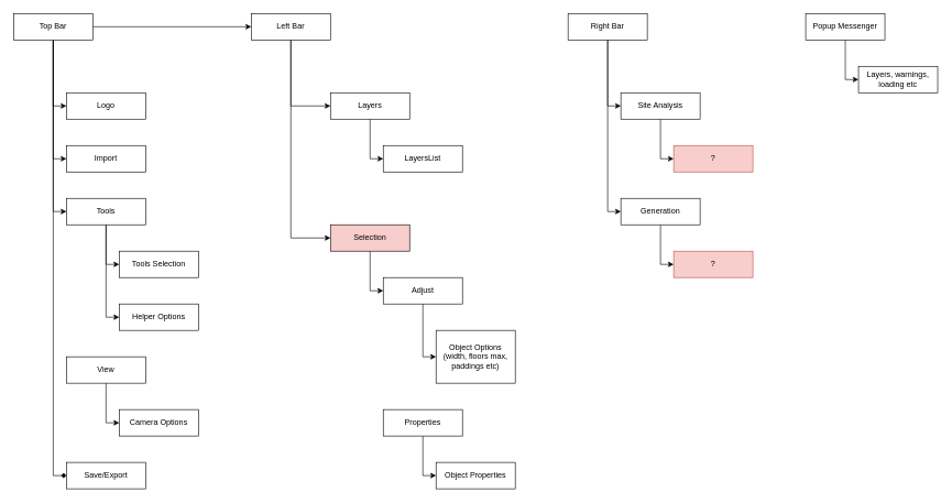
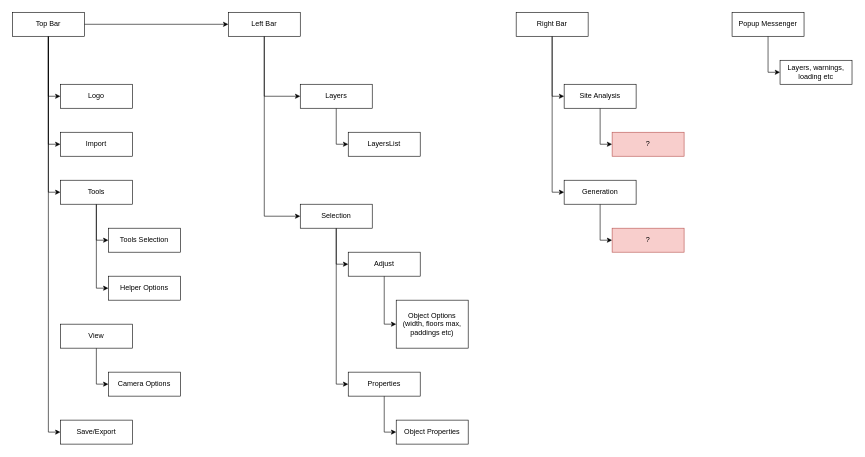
- <mxCell id="20" value="Selection" style="rounded=0;whiteSpace=wrap;html=1;fillColor=#f8cecc;" vertex="1" parent="1"><mxGeometry x="500" y="340" width="120" height="40" as="geometry" /></mxCell>
+ <mxCell id="20" value="Selection" style="rounded=0;whiteSpace=wrap;html=1;" vertex="1" parent="1"><mxGeometry x="500" y="340" width="120" height="40" as="geometry" /></mxCell>
+ <mxCell id="19" style="edgeStyle=orthogonalEdgeStyle;rounded=0;orthogonalLoop=1;jettySize=auto;html=1;entryX=0;entryY=0.5;entryDx=0;entryDy=0;" edge="1" parent="1" source="20" target="24"><mxGeometry relative="1" as="geometry" /></mxCell>
- <mxCell id="6" style="edgeStyle=orthogonalEdgeStyle;rounded=0;orthogonalLoop=1;jettySize=auto;html=1;entryX=0;entryY=0.5;entryDx=0;entryDy=0;endArrow=diamond;" edge="1" parent="1" source="7" target="32"><mxGeometry relative="1" as="geometry" /></mxCell>
+ <mxCell id="6" style="edgeStyle=orthogonalEdgeStyle;rounded=0;orthogonalLoop=1;jettySize=auto;html=1;entryX=0;entryY=0.5;entryDx=0;entryDy=0;" edge="1" parent="1" source="7" target="32"><mxGeometry relative="1" as="geometry" /></mxCell>
